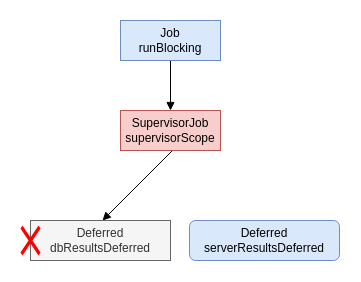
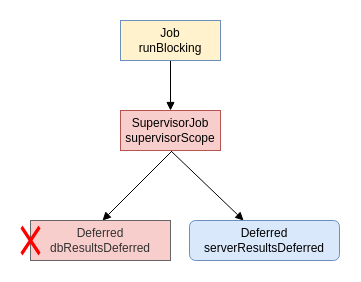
- <mxCell id="3" value="Job&lt;div&gt;runBlocking&lt;/div&gt;" style="rounded=0;whiteSpace=wrap;html=1;fillColor=#dae8fc;strokeColor=#6c8ebf;" vertex="1" parent="1"><mxGeometry x="120" y="20" width="100" height="40" as="geometry" /></mxCell>
+ <mxCell id="3" value="Job&lt;div&gt;runBlocking&lt;/div&gt;" style="rounded=0;whiteSpace=wrap;html=1;fillColor=#fff2cc;strokeColor=#6c8ebf;" vertex="1" parent="1"><mxGeometry x="120" y="20" width="100" height="40" as="geometry" /></mxCell>
+ <mxCell id="5" style="rounded=0;orthogonalLoop=1;jettySize=auto;html=1;endArrow=block;endFill=1;exitX=0.5;exitY=1;exitDx=0;exitDy=0;" edge="1" parent="1" source="6" target="8"><mxGeometry relative="1" as="geometry" /></mxCell>
- <mxCell id="7" value="Deferred&lt;div&gt;dbResultsDeferred&lt;/div&gt;" style="rounded=0;whiteSpace=wrap;html=1;fillColor=#f5f5f5;fontColor=#333333;strokeColor=#666666;" vertex="1" parent="1"><mxGeometry x="30" y="220" width="140" height="40" as="geometry" /></mxCell>
+ <mxCell id="7" value="Deferred&lt;div&gt;dbResultsDeferred&lt;/div&gt;" style="rounded=0;whiteSpace=wrap;html=1;fillColor=#f8cecc;fontColor=#333333;strokeColor=#666666;" vertex="1" parent="1"><mxGeometry x="30" y="220" width="140" height="40" as="geometry" /></mxCell>
